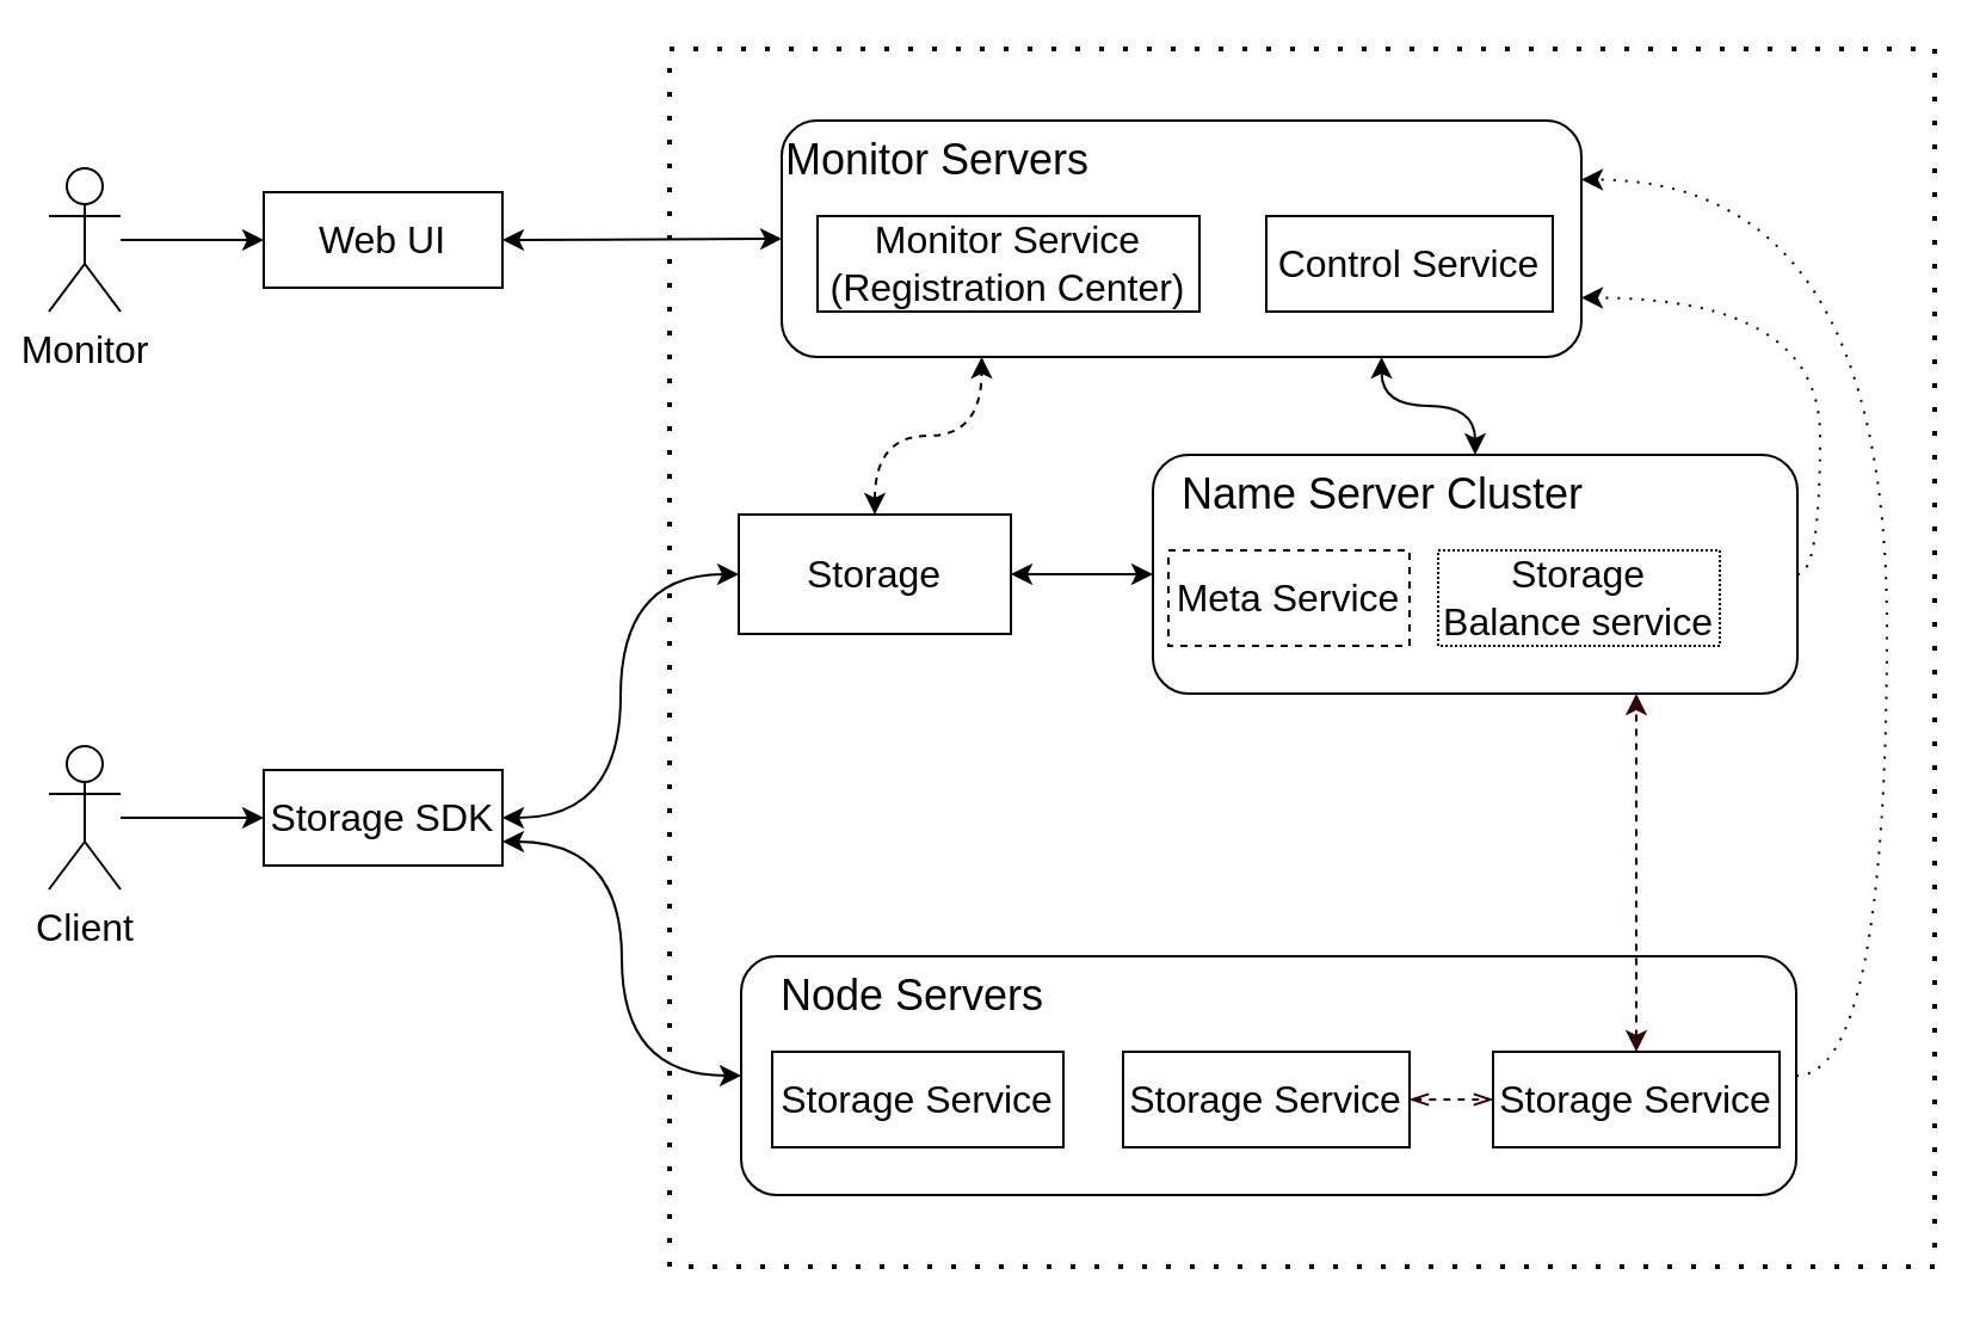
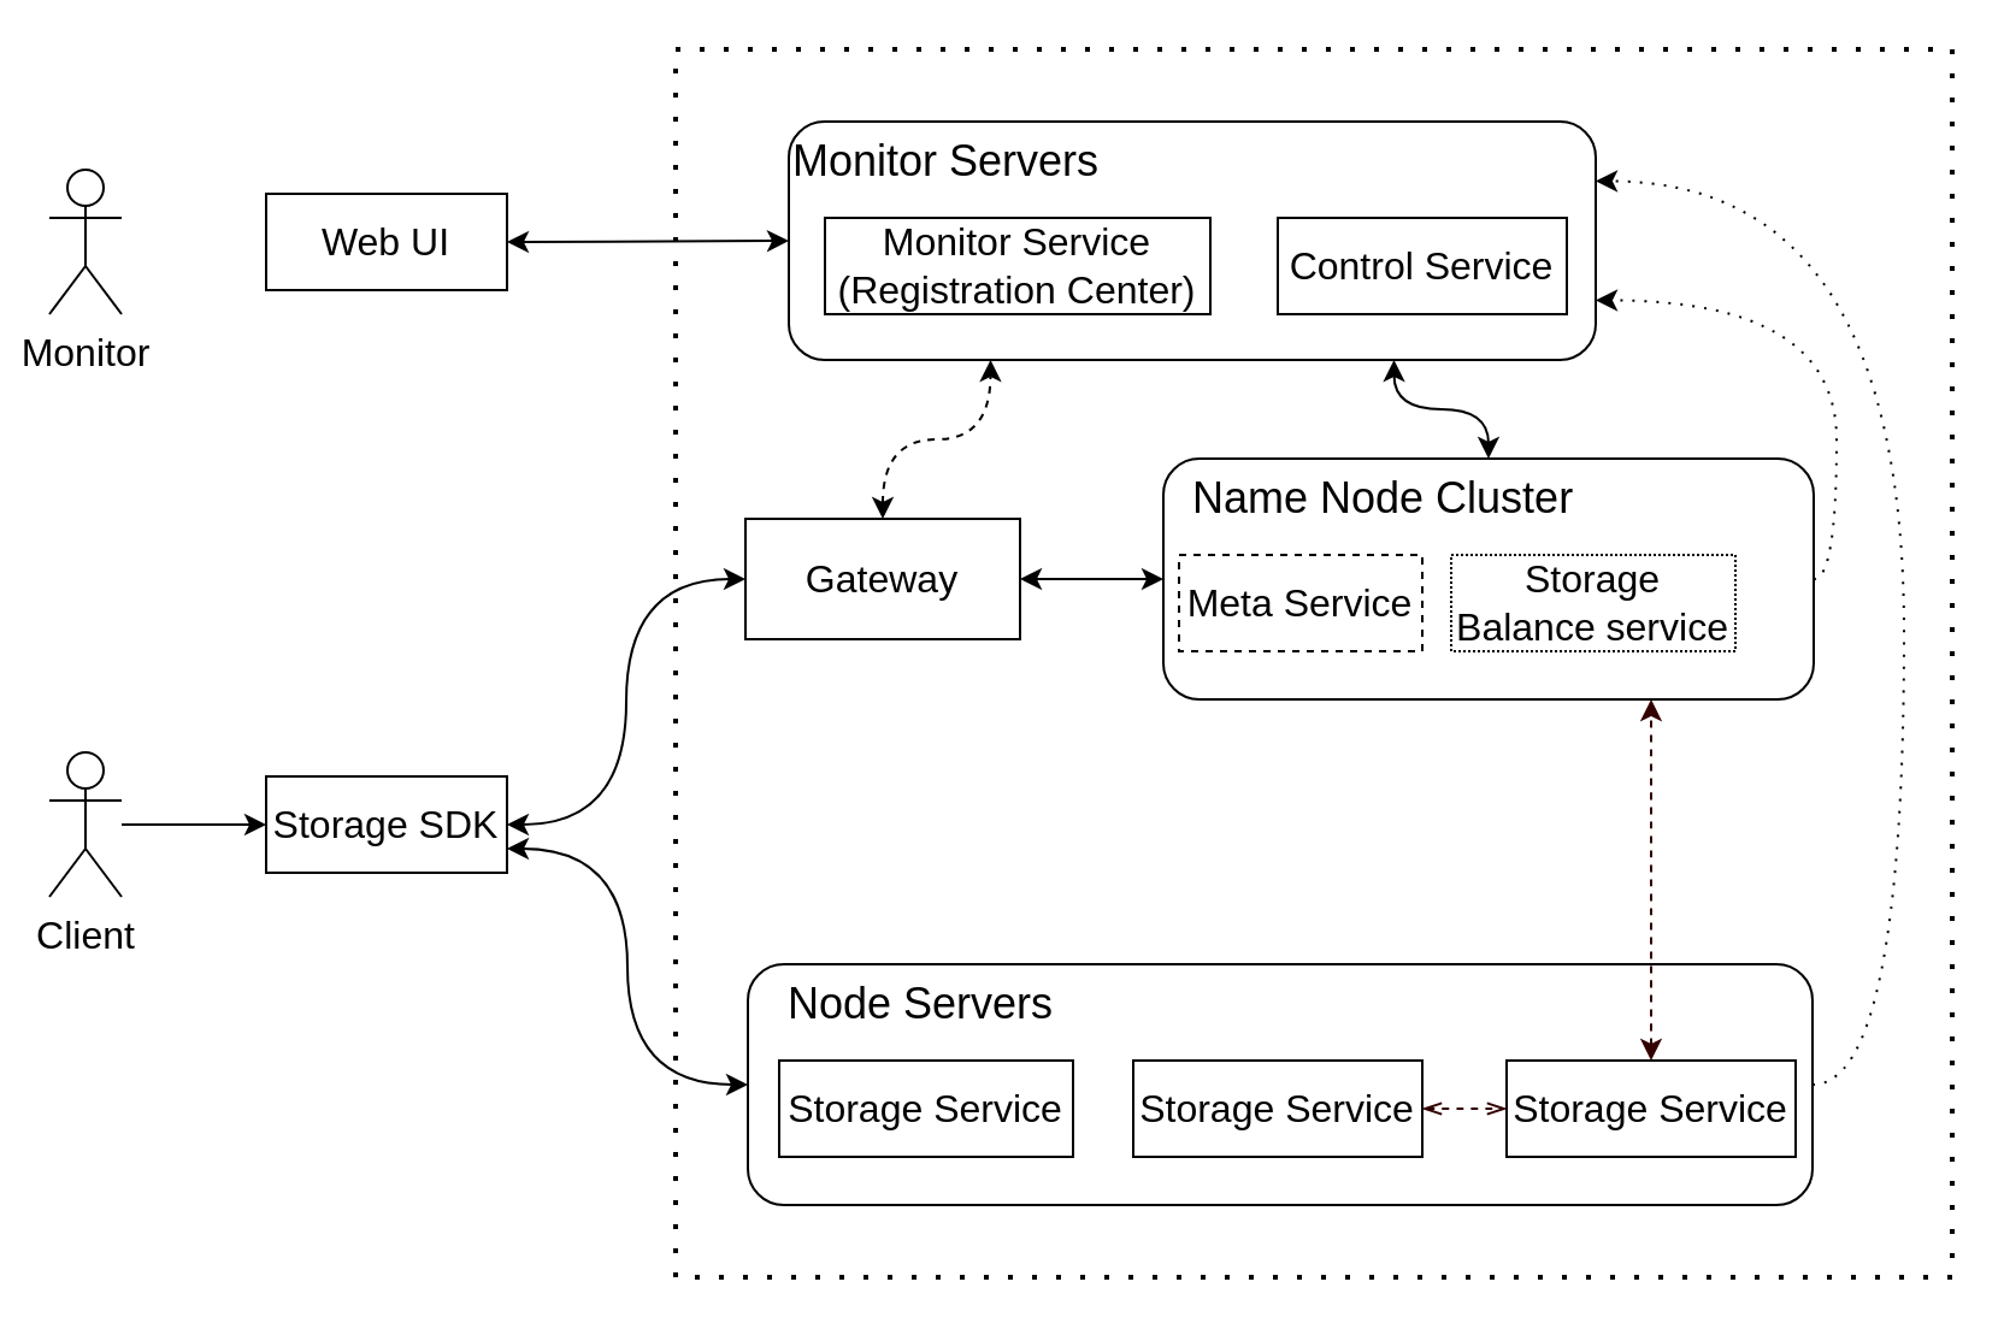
- <mxCell id="18" value="" style="edgeStyle=orthogonalEdgeStyle;curved=1;rounded=0;orthogonalLoop=1;jettySize=auto;html=1;" parent="1" source="19" target="21" edge="1"><mxGeometry relative="1" as="geometry" /></mxCell>
- <mxCell id="3" value="&amp;nbsp; Name Server Cluster" style="rounded=1;whiteSpace=wrap;html=1;fillColor=none;align=left;verticalAlign=top;fontSize=18;" parent="1" vertex="1"><mxGeometry x="482.5" y="190" width="270" height="100" as="geometry" /></mxCell>
+ <mxCell id="3" value="&amp;nbsp; Name Node Cluster" style="rounded=1;whiteSpace=wrap;html=1;fillColor=none;align=left;verticalAlign=top;fontSize=18;" parent="1" vertex="1"><mxGeometry x="482.5" y="190" width="270" height="100" as="geometry" /></mxCell>
- <mxCell id="23" value="Storage" style="rounded=0;whiteSpace=wrap;html=1;align=center;fillColor=none;fontSize=16;" parent="1" vertex="1"><mxGeometry x="309" y="215" width="114" height="50" as="geometry" /></mxCell>
+ <mxCell id="23" value="Gateway" style="rounded=0;whiteSpace=wrap;html=1;align=center;fillColor=none;fontSize=16;" parent="1" vertex="1"><mxGeometry x="309" y="215" width="114" height="50" as="geometry" /></mxCell>
